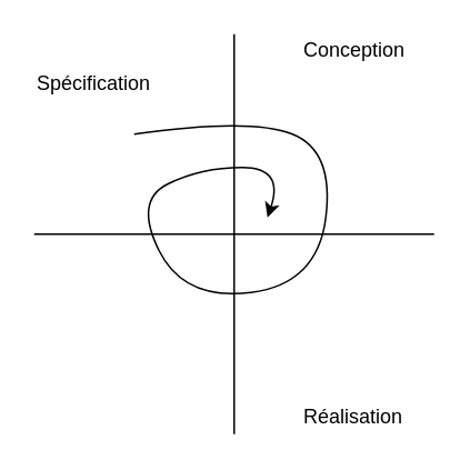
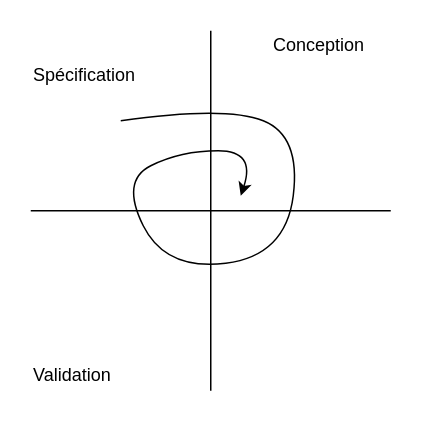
+ <mxCell id="7" value="Validation" style="text;html=1;resizable=0;points=[];autosize=1;align=left;verticalAlign=top;spacingTop=-4;" vertex="1" parent="1"><mxGeometry x="20" y="240" width="70" height="20" as="geometry" /></mxCell>
- <mxCell id="6" value="Réalisation" style="text;html=1;resizable=0;points=[];autosize=1;align=left;verticalAlign=top;spacingTop=-4;" vertex="1" parent="1"><mxGeometry x="180" y="240" width="80" height="20" as="geometry" /></mxCell>
